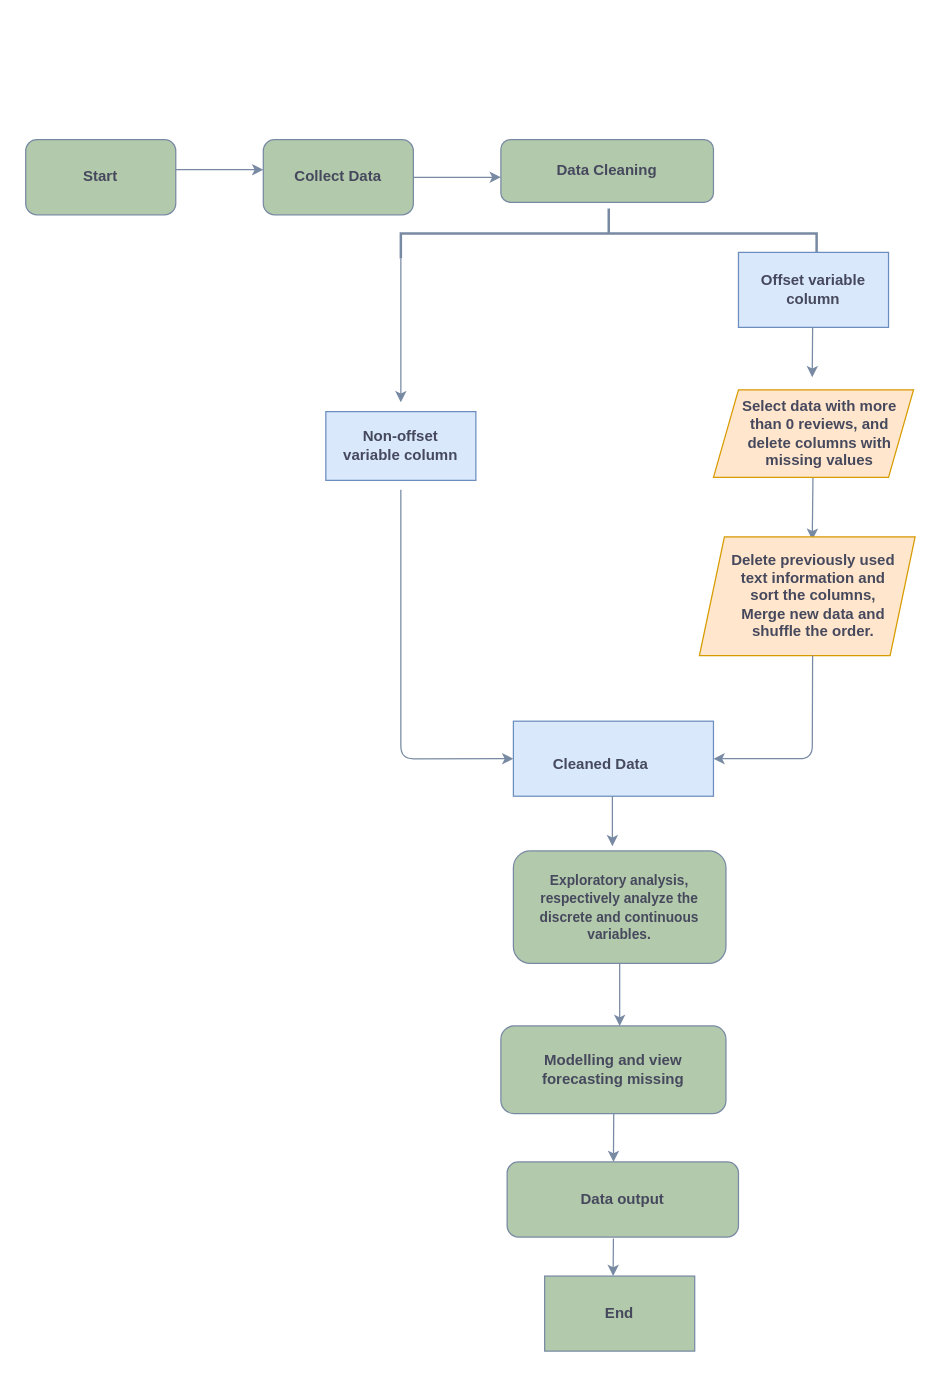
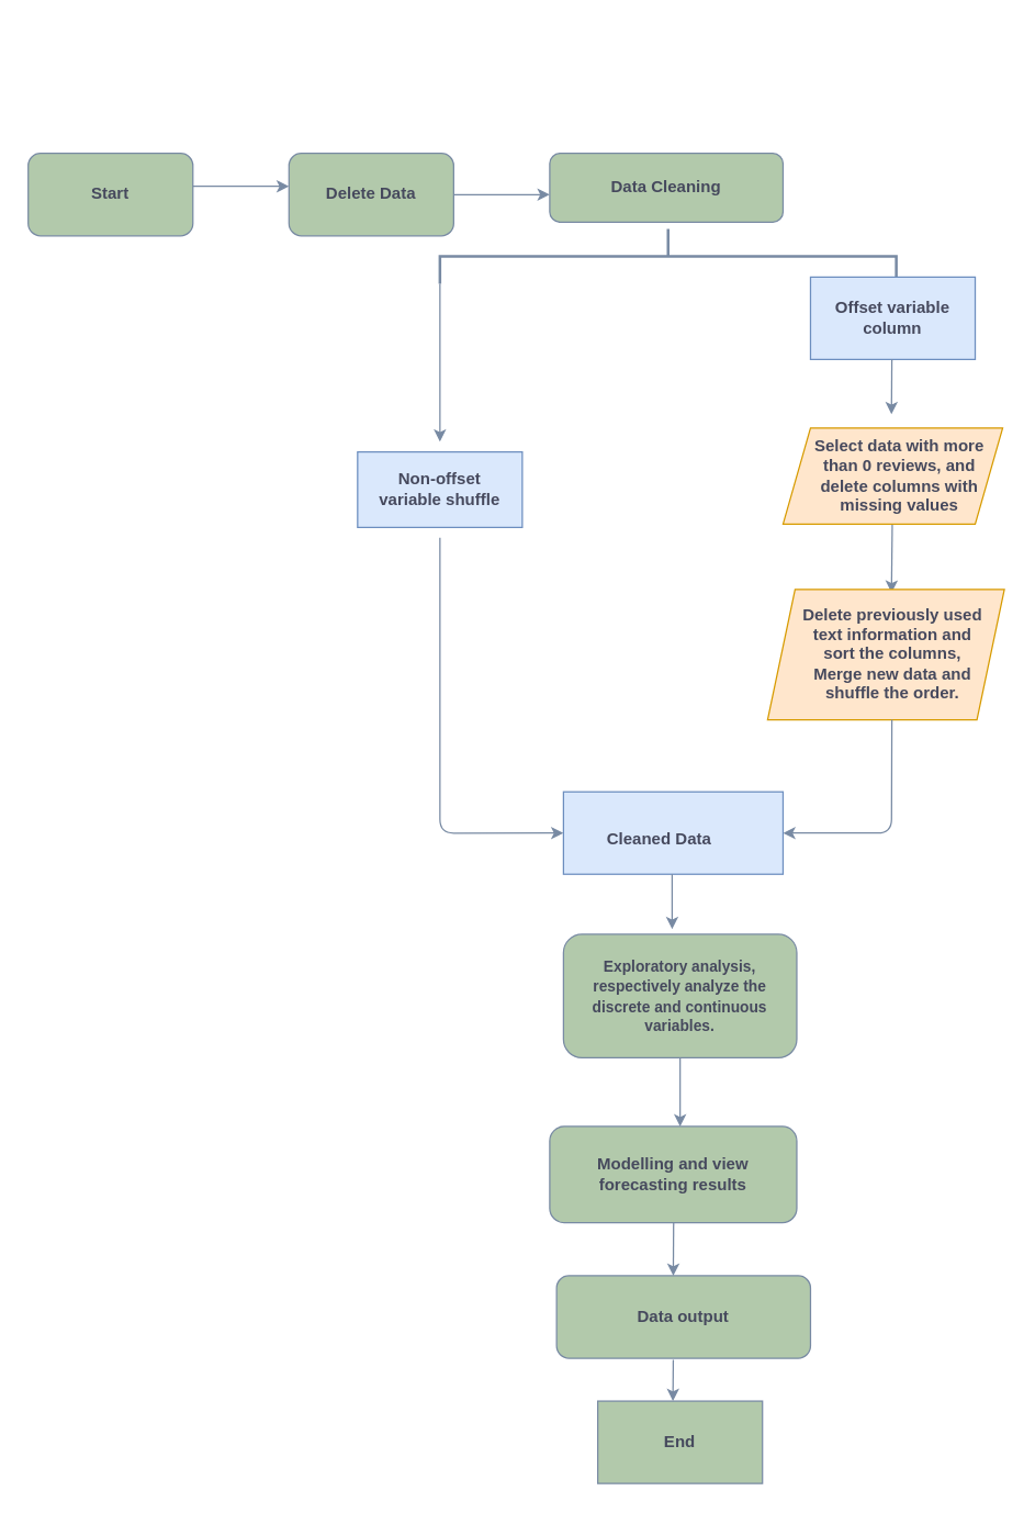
- <mxCell id="22" value="&lt;b&gt;Collect Data&lt;/b&gt;" style="rounded=1;whiteSpace=wrap;html=1;strokeColor=#788AA3;strokeWidth=1;fillColor=#B2C9AB;fontColor=#46495D;" vertex="1" parent="1"><mxGeometry x="210" y="111.25" width="120" height="60" as="geometry" /></mxCell>
+ <mxCell id="22" value="&lt;b&gt;Delete Data&lt;/b&gt;" style="rounded=1;whiteSpace=wrap;html=1;strokeColor=#788AA3;strokeWidth=1;fillColor=#B2C9AB;fontColor=#46495D;" vertex="1" parent="1"><mxGeometry x="210" y="111.25" width="120" height="60" as="geometry" /></mxCell>
- <mxCell id="26" value="&lt;b&gt;Non-offset variable column&lt;/b&gt;" style="text;html=1;strokeColor=none;fillColor=none;align=center;verticalAlign=middle;whiteSpace=wrap;rounded=0;fontColor=#46495D;" vertex="1" parent="1"><mxGeometry x="270" y="321.25" width="100" height="70" as="geometry" /></mxCell>
+ <mxCell id="26" value="&lt;b&gt;Non-offset variable shuffle&lt;/b&gt;" style="text;html=1;strokeColor=none;fillColor=none;align=center;verticalAlign=middle;whiteSpace=wrap;rounded=0;fontColor=#46495D;" vertex="1" parent="1"><mxGeometry x="270" y="321.25" width="100" height="70" as="geometry" /></mxCell>
- <mxCell id="21" value="&lt;b&gt;Modelling and view forecasting missing&lt;/b&gt;" style="rounded=1;whiteSpace=wrap;html=1;strokeColor=#788AA3;strokeWidth=1;fillColor=#B2C9AB;fontColor=#46495D;" vertex="1" parent="1"><mxGeometry x="400" y="820" width="180" height="70" as="geometry" /></mxCell>
+ <mxCell id="21" value="&lt;b&gt;Modelling and view forecasting results&lt;/b&gt;" style="rounded=1;whiteSpace=wrap;html=1;strokeColor=#788AA3;strokeWidth=1;fillColor=#B2C9AB;fontColor=#46495D;" vertex="1" parent="1"><mxGeometry x="400" y="820" width="180" height="70" as="geometry" /></mxCell>
